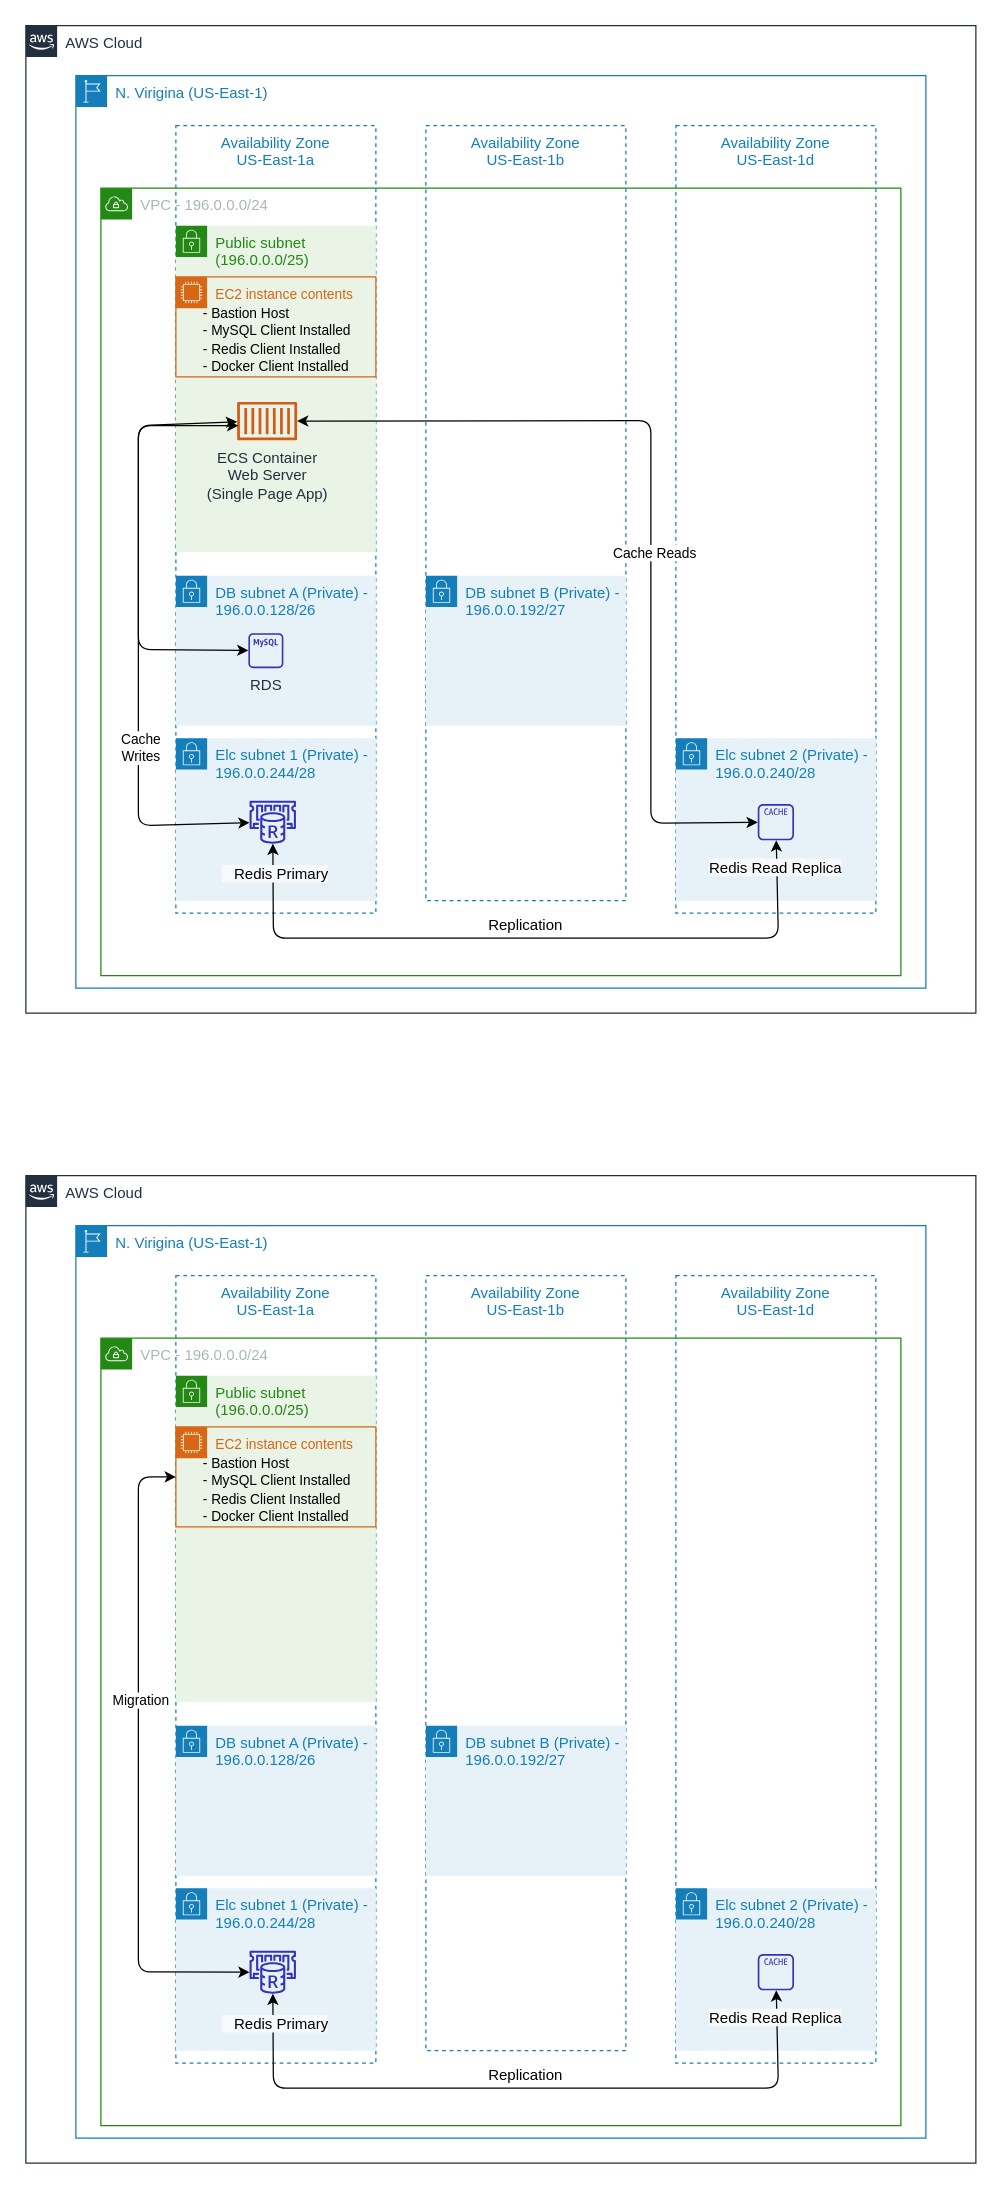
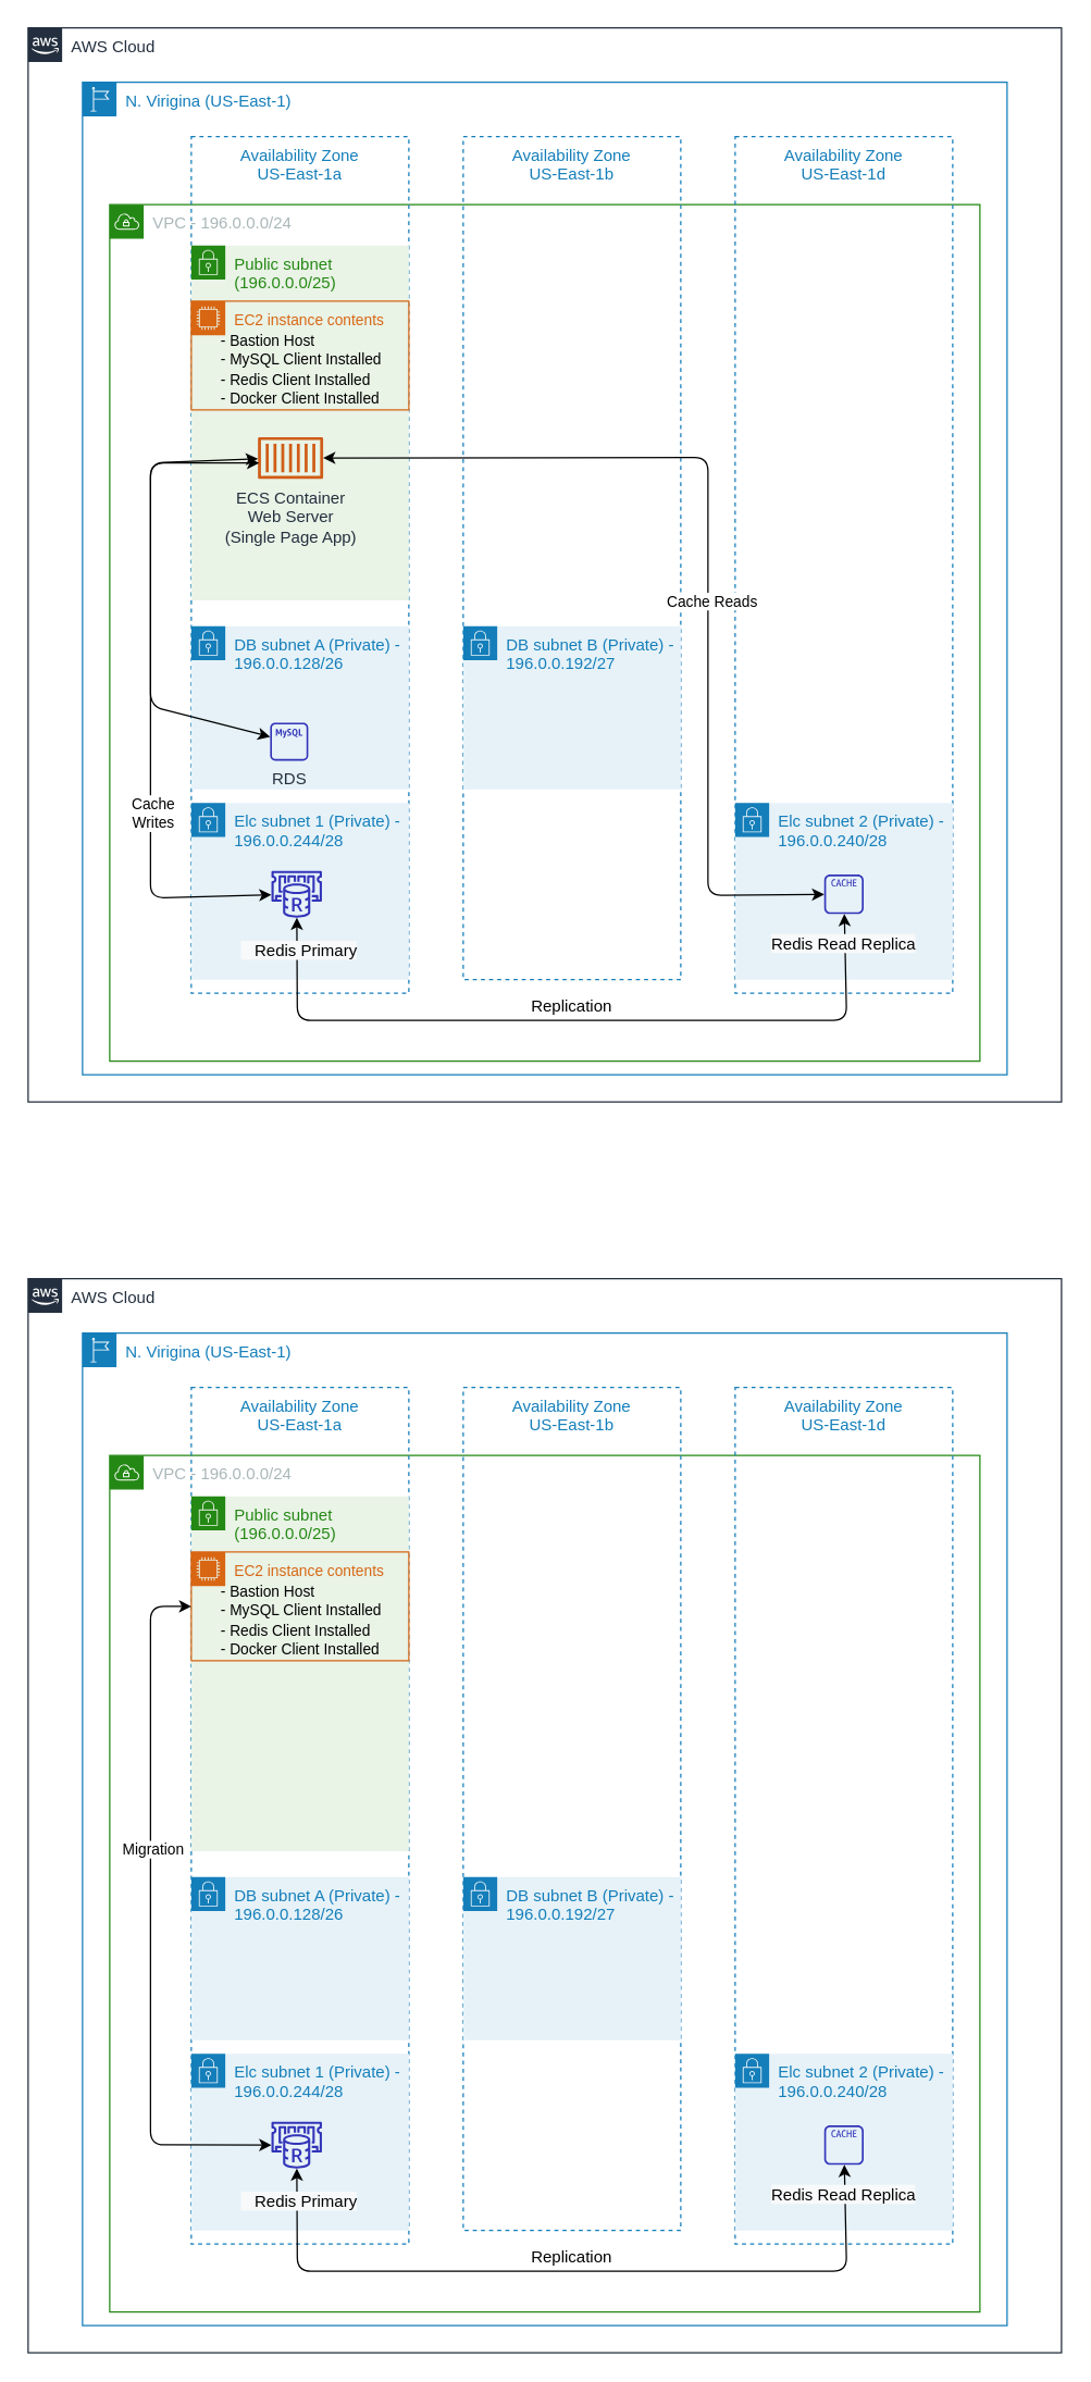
- <mxCell id="16" value="RDS" style="outlineConnect=0;fontColor=#232F3E;gradientColor=none;fillColor=#3334B9;strokeColor=none;dashed=0;verticalLabelPosition=bottom;verticalAlign=top;align=center;html=1;fontSize=12;fontStyle=0;aspect=fixed;pointerEvents=1;shape=mxgraph.aws4.rds_mysql_instance_alt;" vertex="1" parent="1"><mxGeometry x="198" y="506" width="28" height="28" as="geometry" /></mxCell>
+ <mxCell id="16" value="RDS" style="outlineConnect=0;fontColor=#232F3E;gradientColor=none;fillColor=#3334B9;strokeColor=none;dashed=0;verticalLabelPosition=bottom;verticalAlign=top;align=center;html=1;fontSize=12;fontStyle=0;aspect=fixed;pointerEvents=1;shape=mxgraph.aws4.rds_mysql_instance_alt;" vertex="1" parent="1"><mxGeometry x="198" y="531" width="28" height="28" as="geometry" /></mxCell>
